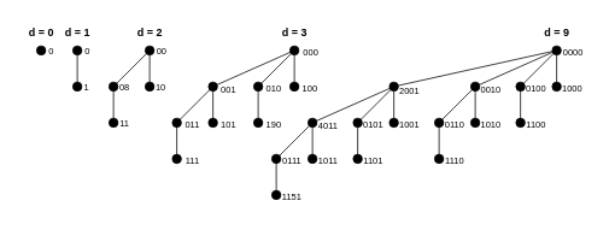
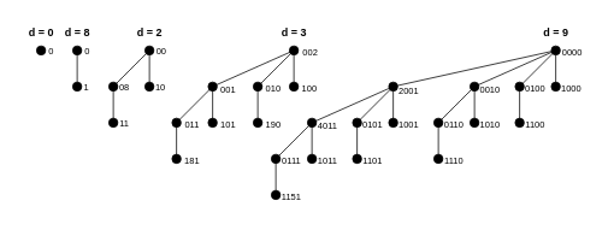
- <mxCell id="91" value="d = 1" style="text;html=1;align=center;verticalAlign=middle;resizable=0;points=[];autosize=1;strokeColor=none;fillColor=none;fontStyle=1" vertex="1" parent="1"><mxGeometry x="60" y="20" width="50" height="30" as="geometry" /></mxCell>
+ <mxCell id="91" value="d = 8" style="text;html=1;align=center;verticalAlign=middle;resizable=0;points=[];autosize=1;strokeColor=none;fillColor=none;fontStyle=1" vertex="1" parent="1"><mxGeometry x="60" y="20" width="50" height="30" as="geometry" /></mxCell>
- <mxCell id="62" value="000" style="text;html=1;align=center;verticalAlign=middle;resizable=0;points=[];autosize=1;strokeColor=none;fillColor=none;fontSize=10;" vertex="1" parent="1"><mxGeometry x="323" y="42" width="40" height="30" as="geometry" /></mxCell>
+ <mxCell id="62" value="002" style="text;html=1;align=center;verticalAlign=middle;resizable=0;points=[];autosize=1;strokeColor=none;fillColor=none;fontSize=10;" vertex="1" parent="1"><mxGeometry x="323" y="42" width="40" height="30" as="geometry" /></mxCell>
- <mxCell id="69" value="111" style="text;html=1;align=center;verticalAlign=middle;resizable=0;points=[];autosize=1;strokeColor=none;fillColor=none;fontSize=10;" vertex="1" parent="1"><mxGeometry x="192" y="162" width="40" height="30" as="geometry" /></mxCell>
+ <mxCell id="69" value="181" style="text;html=1;align=center;verticalAlign=middle;resizable=0;points=[];autosize=1;strokeColor=none;fillColor=none;fontSize=10;" vertex="1" parent="1"><mxGeometry x="192" y="162" width="40" height="30" as="geometry" /></mxCell>
